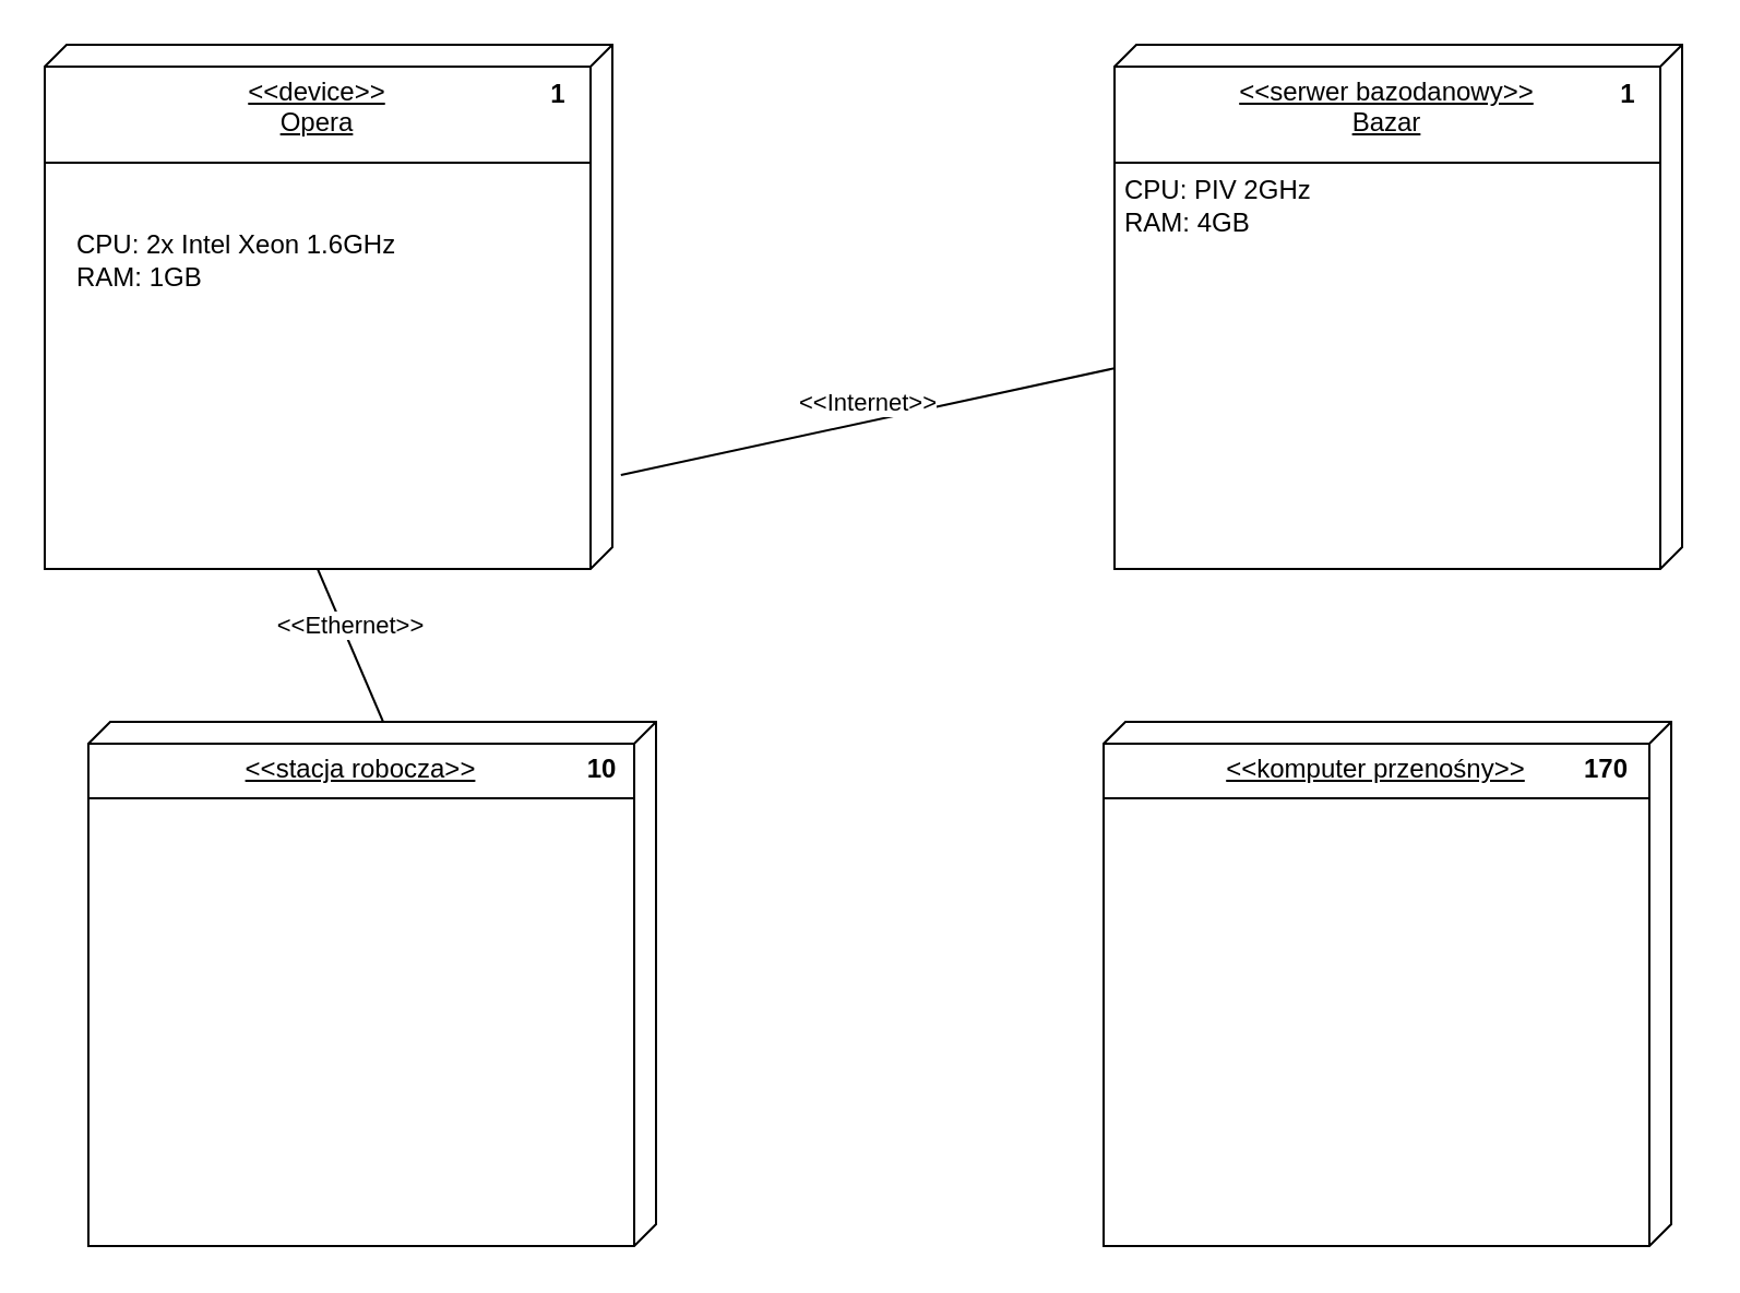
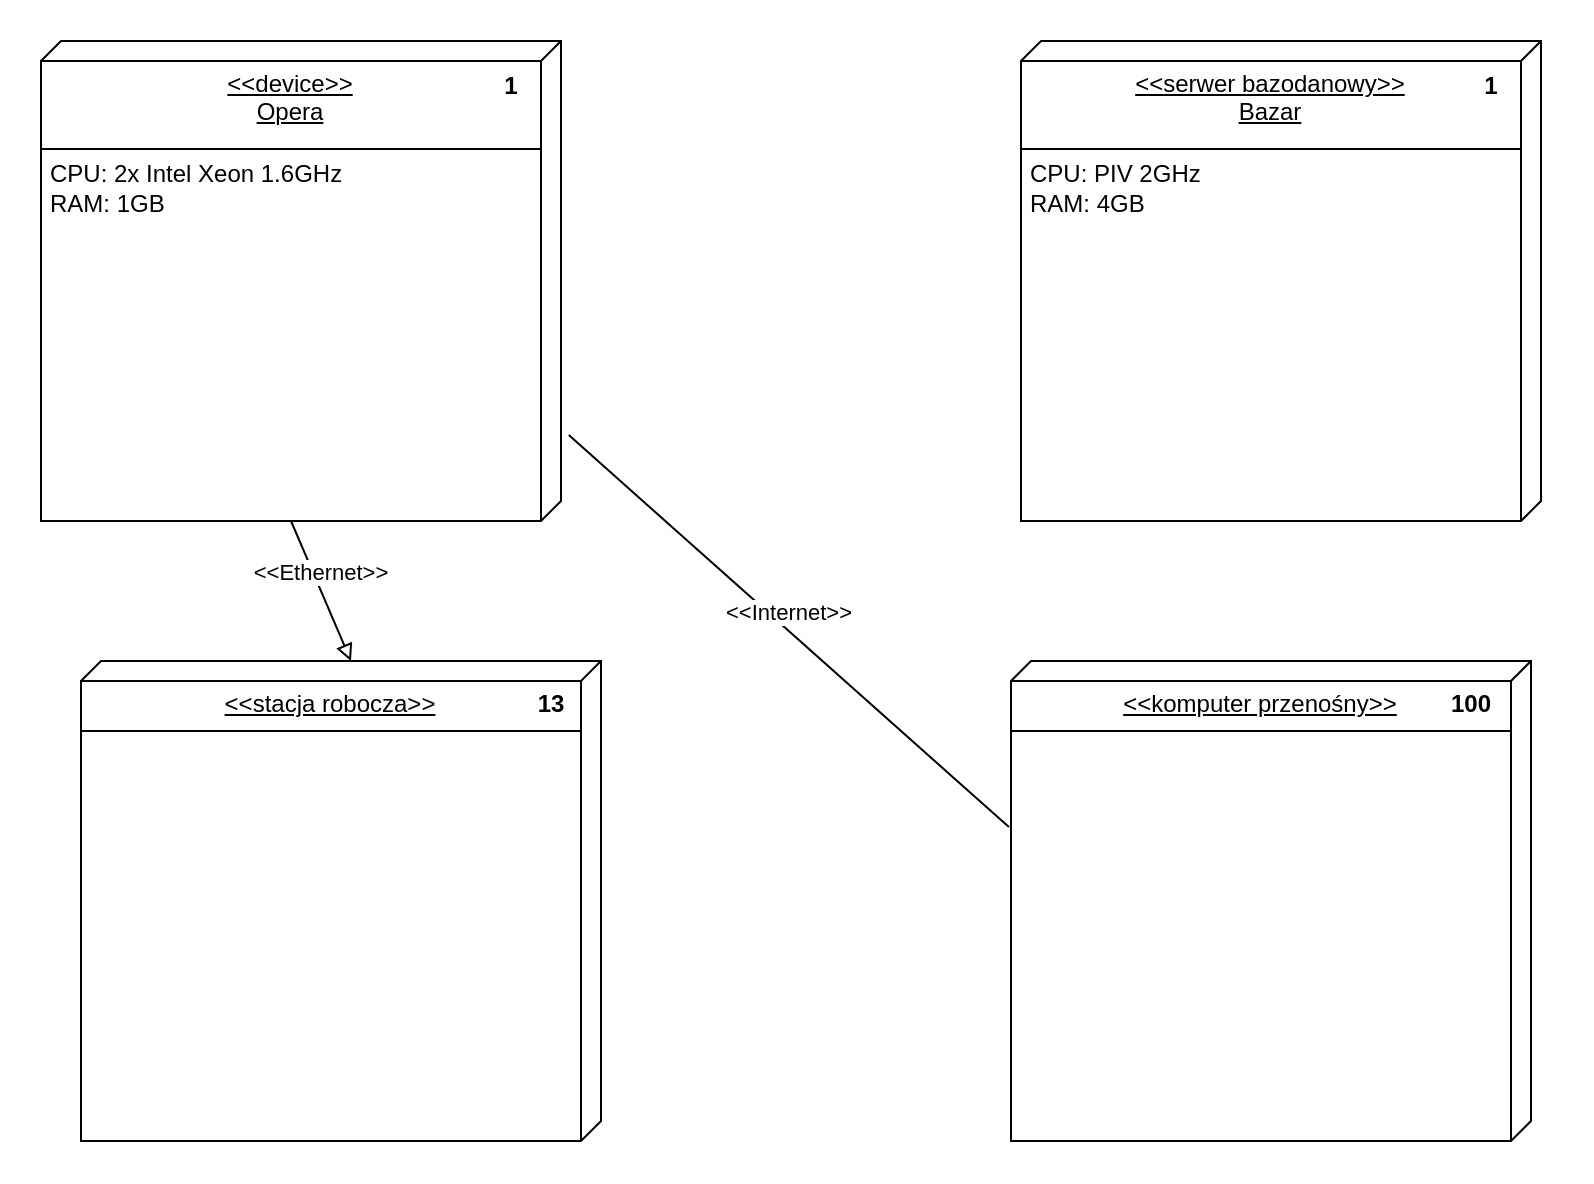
- <mxCell id="6" value="&lt;span style=&quot;font-weight: normal;&quot;&gt;CPU: 2x Intel Xeon 1.6GHz&lt;/span&gt;&lt;div style=&quot;&quot;&gt;&lt;span style=&quot;font-weight: normal;&quot;&gt;RAM: 1GB&lt;/span&gt;&lt;/div&gt;" style="text;align=left;fontStyle=1;verticalAlign=middle;spacingLeft=3;spacingRight=3;strokeColor=none;rotatable=0;points=[[0,0.5],[1,0.5]];portConstraint=eastwest;html=1;" vertex="1" parent="1"><mxGeometry x="30" y="103" width="180" height="32" as="geometry" /></mxCell>
+ <mxCell id="6" value="&lt;span style=&quot;font-weight: normal;&quot;&gt;CPU: 2x Intel Xeon 1.6GHz&lt;/span&gt;&lt;div style=&quot;&quot;&gt;&lt;span style=&quot;font-weight: normal;&quot;&gt;RAM: 1GB&lt;/span&gt;&lt;/div&gt;" style="text;align=left;fontStyle=1;verticalAlign=middle;spacingLeft=3;spacingRight=3;strokeColor=none;rotatable=0;points=[[0,0.5],[1,0.5]];portConstraint=eastwest;html=1;" vertex="1" parent="1"><mxGeometry x="20" y="78" width="180" height="32" as="geometry" /></mxCell>
- <mxCell id="17" value="&amp;lt;&amp;lt;Internet&amp;gt;&amp;gt;" style="html=1;verticalAlign=bottom;endArrow=none;curved=0;rounded=0;exitX=0.821;exitY=-0.015;exitDx=0;exitDy=0;exitPerimeter=0;endFill=0;" edge="1" parent="1" source="2" target="4"><mxGeometry width="80" relative="1" as="geometry"><mxPoint x="280" y="250" as="sourcePoint" /><mxPoint x="510" y="260" as="targetPoint" /></mxGeometry></mxCell>
+ <mxCell id="17" value="&amp;lt;&amp;lt;Internet&amp;gt;&amp;gt;" style="html=1;verticalAlign=bottom;endArrow=none;curved=0;rounded=0;entryX=0.346;entryY=1.004;entryDx=0;entryDy=0;entryPerimeter=0;exitX=0.821;exitY=-0.015;exitDx=0;exitDy=0;exitPerimeter=0;endFill=0;" edge="1" parent="1" source="2" target="11"><mxGeometry width="80" relative="1" as="geometry"><mxPoint x="280" y="250" as="sourcePoint" /><mxPoint x="510" y="260" as="targetPoint" /></mxGeometry></mxCell>
- <mxCell id="10" value="&amp;lt;&amp;lt;Ethernet&amp;gt;&amp;gt;" style="html=1;verticalAlign=bottom;endArrow=none;curved=0;rounded=0;entryX=0;entryY=0;entryDx=0;entryDy=125;entryPerimeter=0;endFill=0;exitX=0;exitY=0;exitDx=240;exitDy=135;exitPerimeter=0;" edge="1" parent="1" source="2" target="8"><mxGeometry width="80" relative="1" as="geometry"><mxPoint x="140" y="260" as="sourcePoint" /><mxPoint x="400" y="290" as="targetPoint" /></mxGeometry></mxCell>
+ <mxCell id="10" value="&amp;lt;&amp;lt;Ethernet&amp;gt;&amp;gt;" style="html=1;verticalAlign=bottom;endArrow=block;curved=0;rounded=0;entryX=0;entryY=0;entryDx=0;entryDy=125;entryPerimeter=0;endFill=0;exitX=0;exitY=0;exitDx=240;exitDy=135;exitPerimeter=0;" edge="1" parent="1" source="2" target="8"><mxGeometry width="80" relative="1" as="geometry"><mxPoint x="140" y="260" as="sourcePoint" /><mxPoint x="400" y="290" as="targetPoint" /></mxGeometry></mxCell>
- <mxCell id="16" value="10" style="text;align=center;fontStyle=1;verticalAlign=middle;spacingLeft=3;spacingRight=3;strokeColor=none;rotatable=0;points=[[0,0.5],[1,0.5]];portConstraint=eastwest;html=1;" vertex="1" parent="1"><mxGeometry x="260" y="339" width="30" height="26" as="geometry" /></mxCell>
+ <mxCell id="16" value="13" style="text;align=center;fontStyle=1;verticalAlign=middle;spacingLeft=3;spacingRight=3;strokeColor=none;rotatable=0;points=[[0,0.5],[1,0.5]];portConstraint=eastwest;html=1;" vertex="1" parent="1"><mxGeometry x="260" y="339" width="30" height="26" as="geometry" /></mxCell>
- <mxCell id="13" value="170" style="text;align=center;fontStyle=1;verticalAlign=middle;spacingLeft=3;spacingRight=3;strokeColor=none;rotatable=0;points=[[0,0.5],[1,0.5]];portConstraint=eastwest;html=1;" vertex="1" parent="1"><mxGeometry x="695" y="339" width="80" height="26" as="geometry" /></mxCell>
+ <mxCell id="13" value="100" style="text;align=center;fontStyle=1;verticalAlign=middle;spacingLeft=3;spacingRight=3;strokeColor=none;rotatable=0;points=[[0,0.5],[1,0.5]];portConstraint=eastwest;html=1;" vertex="1" parent="1"><mxGeometry x="695" y="339" width="80" height="26" as="geometry" /></mxCell>
